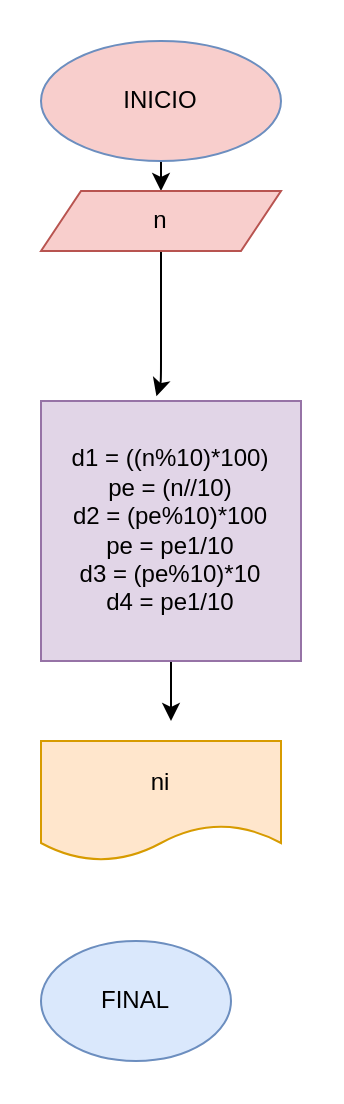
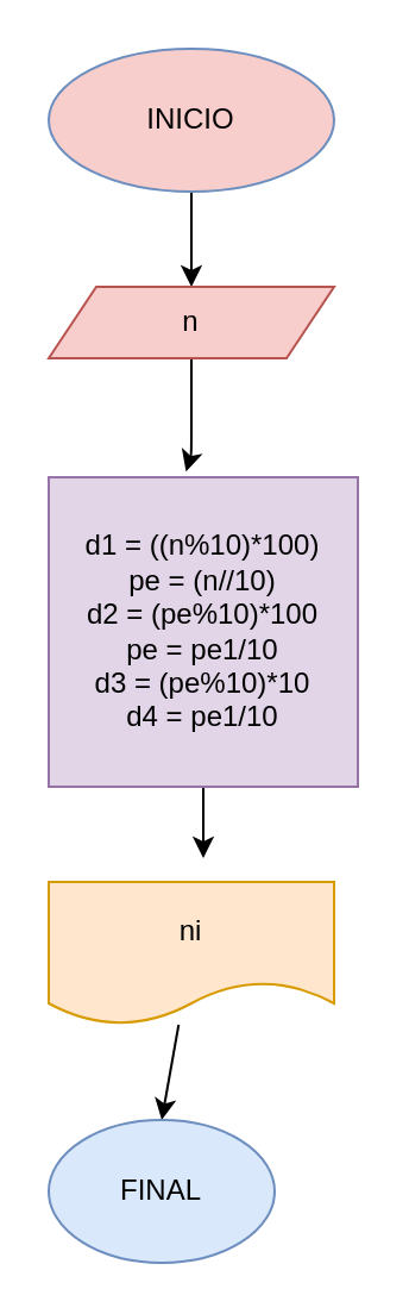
- <mxCell id="5" value="n" style="shape=parallelogram;perimeter=parallelogramPerimeter;whiteSpace=wrap;html=1;fixedSize=1;fillColor=#f8cecc;strokeColor=#b85450;" vertex="1" parent="1"><mxGeometry x="20" y="95" width="120" height="30" as="geometry" /></mxCell>
+ <mxCell id="5" value="n" style="shape=parallelogram;perimeter=parallelogramPerimeter;whiteSpace=wrap;html=1;fixedSize=1;fillColor=#f8cecc;strokeColor=#b85450;" vertex="1" parent="1"><mxGeometry x="20" y="120" width="120" height="30" as="geometry" /></mxCell>
+ <mxCell id="8" style="edgeStyle=none;html=1;entryX=0.5;entryY=0;entryDx=0;entryDy=0;" edge="1" parent="1" source="9" target="10"><mxGeometry relative="1" as="geometry" /></mxCell>
